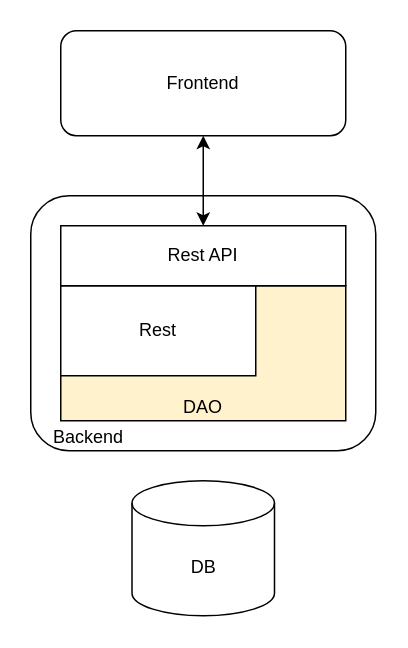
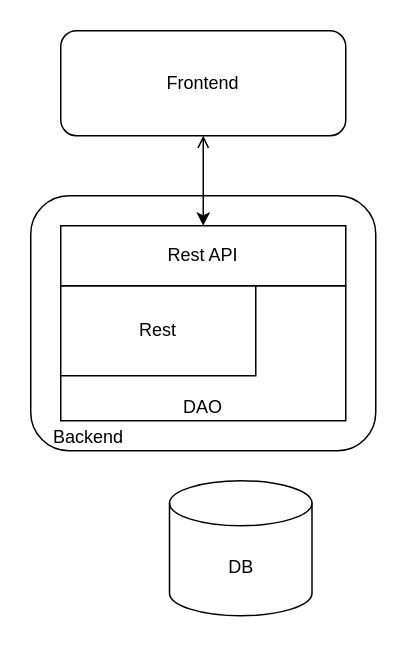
- <mxCell id="8" value="" style="endArrow=classic;startArrow=classic;html=1;rounded=0;entryX=0.5;entryY=1;entryDx=0;entryDy=0;exitX=0.5;exitY=0;exitDx=0;exitDy=0;" edge="1" parent="1" source="5" target="7"><mxGeometry width="50" height="50" relative="1" as="geometry"><mxPoint x="104" y="149.5" as="sourcePoint" /><mxPoint x="154" y="99.5" as="targetPoint" /></mxGeometry></mxCell>
+ <mxCell id="8" value="" style="endArrow=open;startArrow=classic;html=1;rounded=0;entryX=0.5;entryY=1;entryDx=0;entryDy=0;exitX=0.5;exitY=0;exitDx=0;exitDy=0;" edge="1" parent="1" source="5" target="7"><mxGeometry width="50" height="50" relative="1" as="geometry"><mxPoint x="104" y="149.5" as="sourcePoint" /><mxPoint x="154" y="99.5" as="targetPoint" /></mxGeometry></mxCell>
- <mxCell id="3" value="DAO" style="rounded=0;whiteSpace=wrap;html=1;verticalAlign=bottom;fillColor=#fff2cc;" vertex="1" parent="1"><mxGeometry x="40" y="190" width="190" height="90" as="geometry" /></mxCell>
+ <mxCell id="3" value="DAO" style="rounded=0;whiteSpace=wrap;html=1;verticalAlign=bottom;" vertex="1" parent="1"><mxGeometry x="40" y="190" width="190" height="90" as="geometry" /></mxCell>
- <mxCell id="6" value="DB" style="shape=cylinder3;whiteSpace=wrap;html=1;boundedLbl=1;backgroundOutline=1;size=15;" vertex="1" parent="1"><mxGeometry x="87.5" y="320" width="95" height="90" as="geometry" /></mxCell>
+ <mxCell id="6" value="DB" style="shape=cylinder3;whiteSpace=wrap;html=1;boundedLbl=1;backgroundOutline=1;size=15;" vertex="1" parent="1"><mxGeometry x="112.5" y="320" width="95" height="90" as="geometry" /></mxCell>
